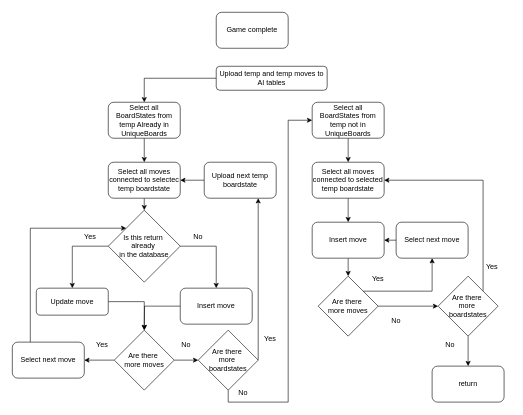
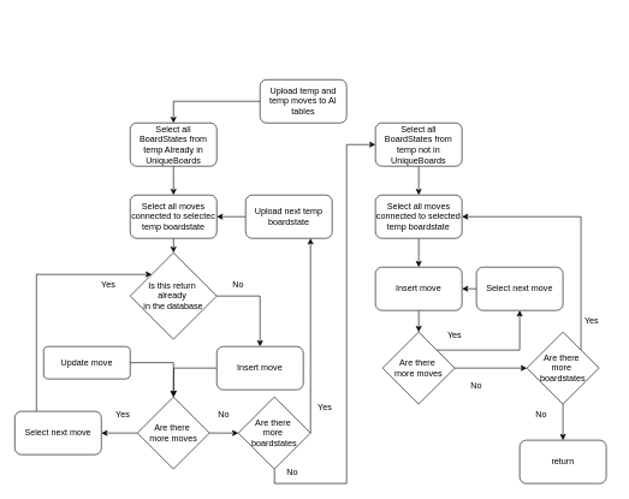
- <mxCell id="2" value="Game complete" style="rounded=1;whiteSpace=wrap;html=1;" vertex="1" parent="1"><mxGeometry x="360" y="20" width="120" height="60" as="geometry" /></mxCell>
- <mxCell id="4" value="Upload temp and temp moves to AI tables" style="rounded=1;whiteSpace=wrap;html=1;" vertex="1" parent="1"><mxGeometry x="360" y="110" width="185" height="40" as="geometry" /></mxCell>
+ <mxCell id="4" value="Upload temp and temp moves to AI tables" style="rounded=1;whiteSpace=wrap;html=1;" vertex="1" parent="1"><mxGeometry x="360" y="110" width="120" height="60" as="geometry" /></mxCell>
- <mxCell id="12" style="edgeStyle=orthogonalEdgeStyle;rounded=0;orthogonalLoop=1;jettySize=auto;html=1;exitX=0;exitY=0.5;exitDx=0;exitDy=0;entryX=0.5;entryY=0;entryDx=0;entryDy=0;" edge="1" parent="1" source="13" target="15"><mxGeometry relative="1" as="geometry" /></mxCell>
